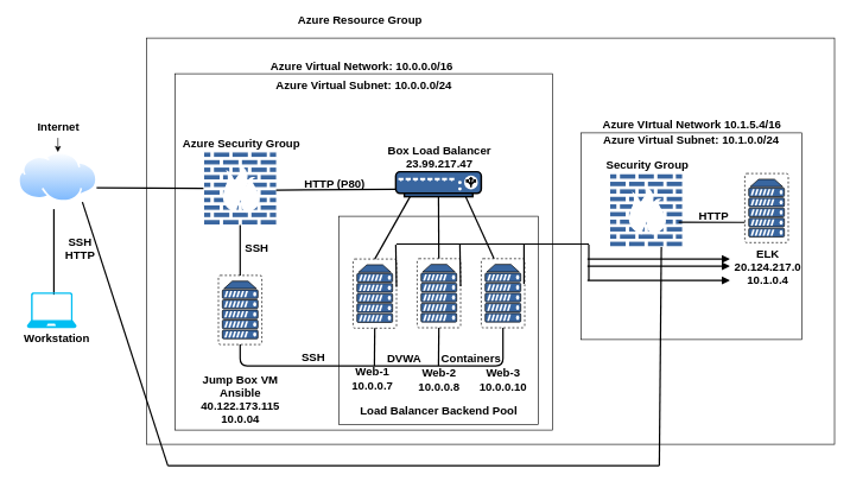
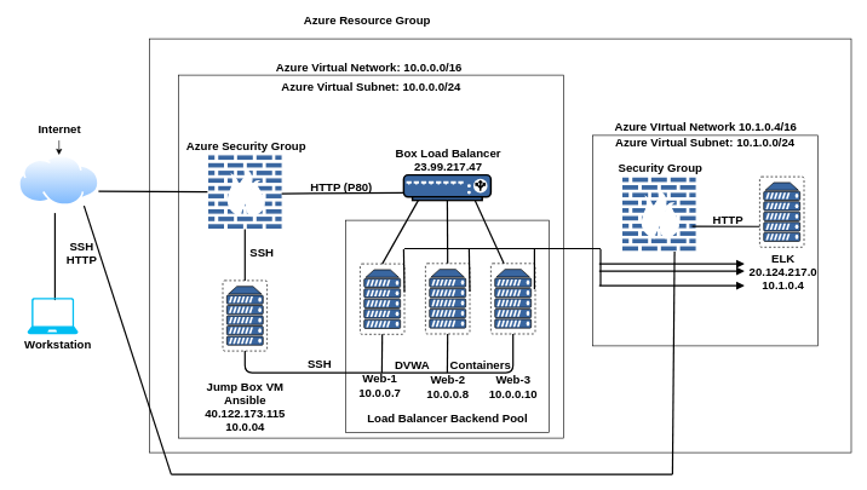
- <mxCell id="48" value="&lt;div style='width: 303.0px;height:auto;word-break: break-word;'&gt;&lt;div align=&quot;center&quot;&gt;&lt;span style=&quot;font-family: Arial; font-size: 16px; text-decoration: none; font-weight: bold; line-height: 18.5px;&quot;&gt;Azure VIrtual Network 10.1.5.4/16&lt;/span&gt;&lt;/div&gt;&lt;/div&gt;" style="shape=rect;shadow=0;strokeWidth=1;fillColor=none;pointerEvents=0;strokeColor=#000000;opacity=100.0;html=1;nl2Br=0;verticalLabelPosition=top;verticalAlign=bottom;align=center;spacingLeft=2.0;spacingRight=0;whiteSpace=wrap;gliffyId=126;" parent="1" vertex="1"><mxGeometry x="815" y="186" width="310" height="290" as="geometry" /></mxCell>
+ <mxCell id="48" value="&lt;div style='width: 303.0px;height:auto;word-break: break-word;'&gt;&lt;div align=&quot;center&quot;&gt;&lt;span style=&quot;font-family: Arial; font-size: 16px; text-decoration: none; font-weight: bold; line-height: 18.5px;&quot;&gt;Azure VIrtual Network 10.1.0.4/16&lt;/span&gt;&lt;/div&gt;&lt;/div&gt;" style="shape=rect;shadow=0;strokeWidth=1;fillColor=none;pointerEvents=0;strokeColor=#000000;opacity=100.0;html=1;nl2Br=0;verticalLabelPosition=top;verticalAlign=bottom;align=center;spacingLeft=2.0;spacingRight=0;whiteSpace=wrap;gliffyId=126;" parent="1" vertex="1"><mxGeometry x="815" y="186" width="310" height="290" as="geometry" /></mxCell>
